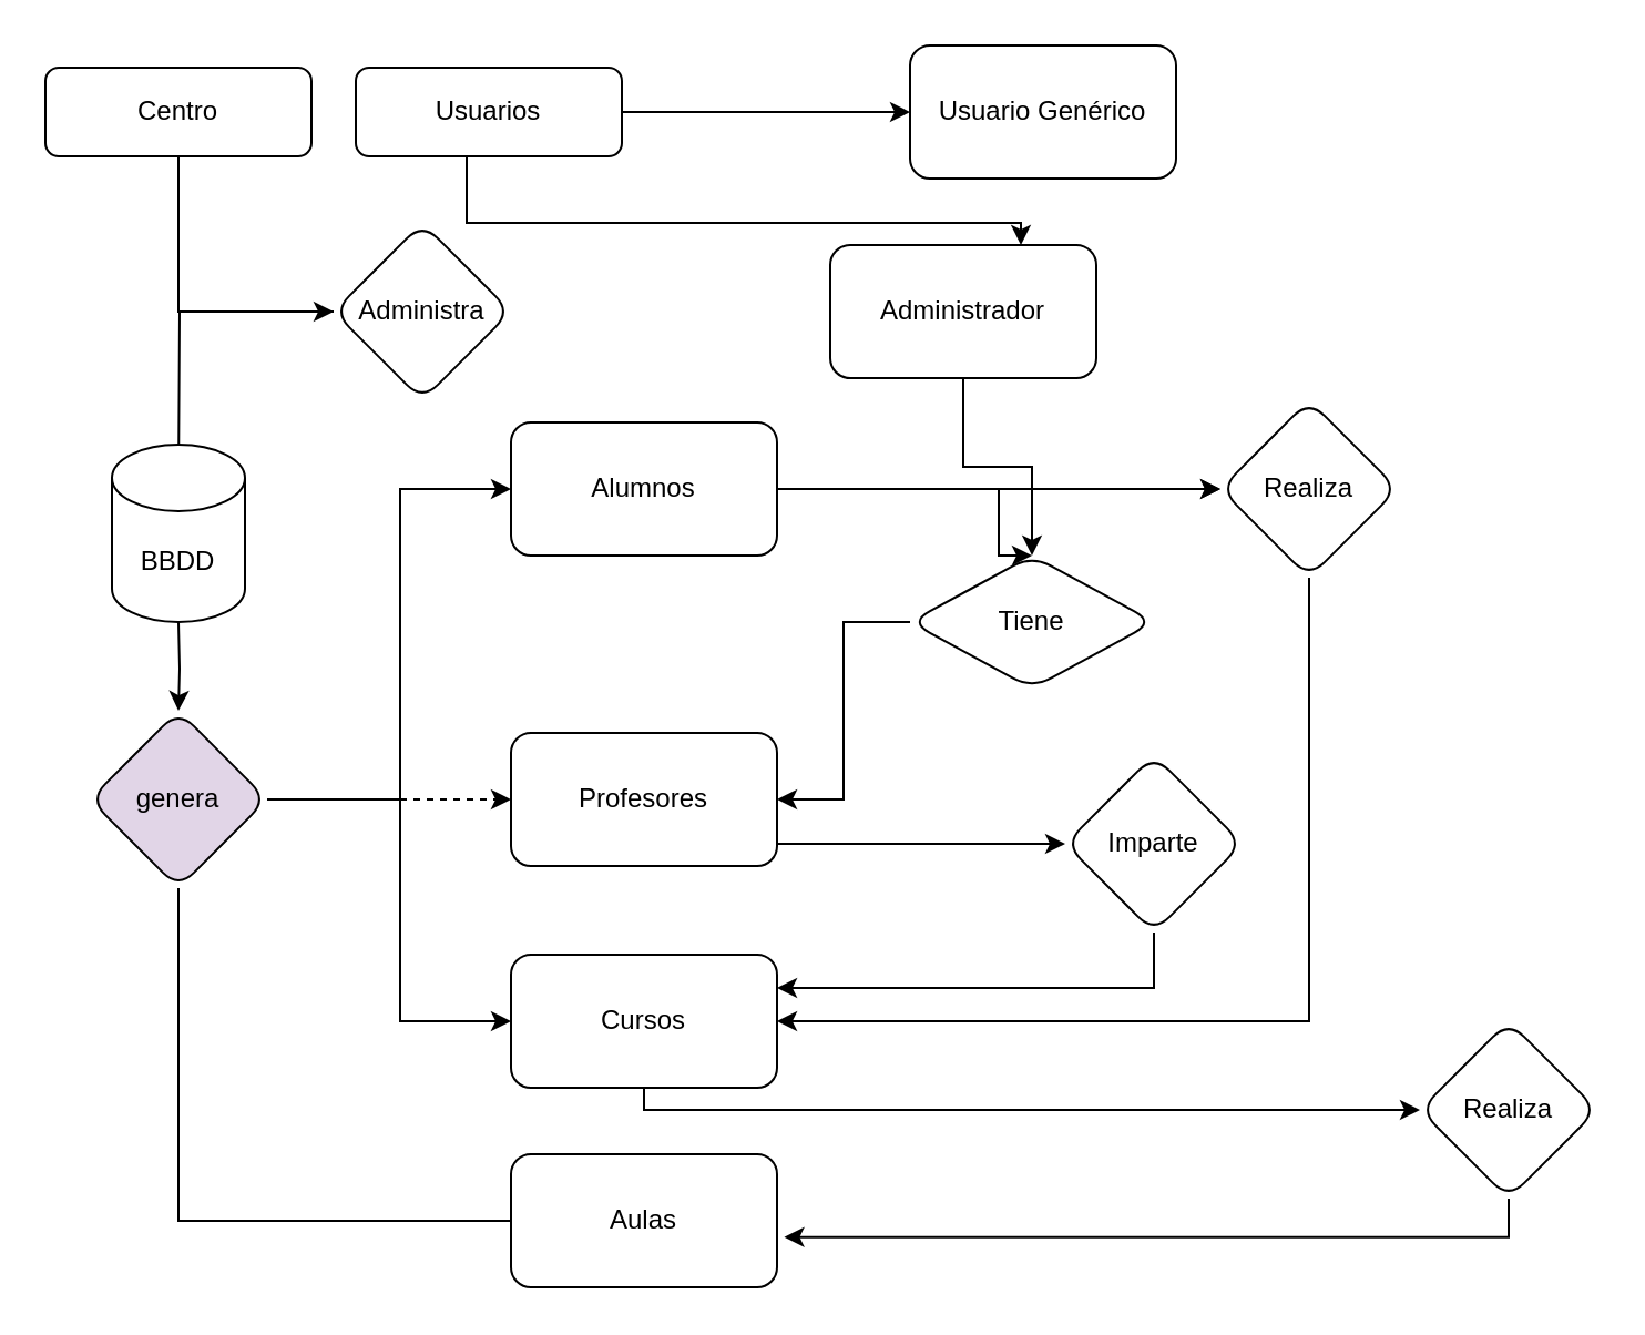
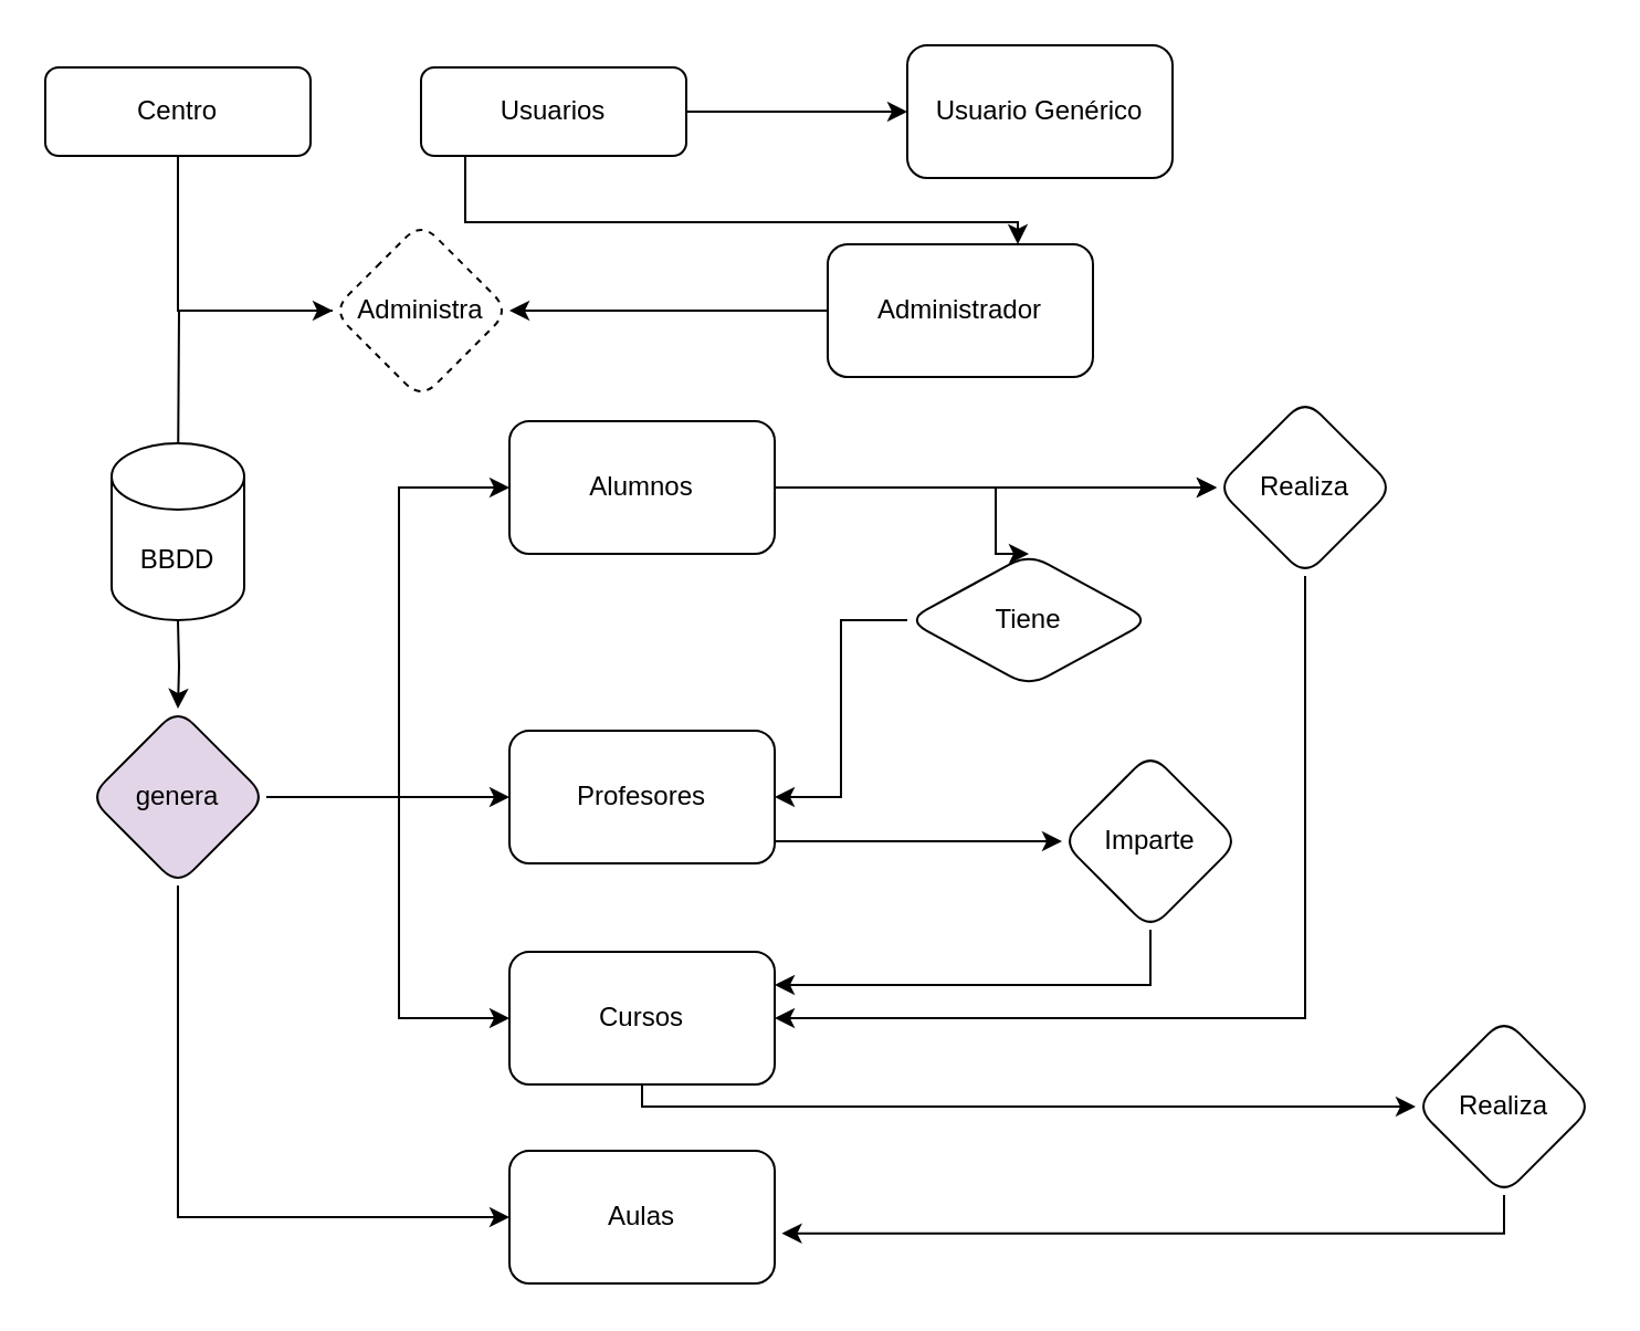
- <mxCell id="4" value="Usuarios" style="rounded=1;whiteSpace=wrap;html=1;fontSize=12;glass=0;strokeWidth=1;shadow=0;" parent="1" vertex="1"><mxGeometry x="160" y="30" width="120" height="40" as="geometry" /></mxCell>
+ <mxCell id="4" value="Usuarios" style="rounded=1;whiteSpace=wrap;html=1;fontSize=12;glass=0;strokeWidth=1;shadow=0;" parent="1" vertex="1"><mxGeometry x="190" y="30" width="120" height="40" as="geometry" /></mxCell>
- <mxCell id="8" value="Administra" style="rhombus;whiteSpace=wrap;html=1;rounded=1;glass=0;strokeWidth=1;shadow=0;" vertex="1" parent="1"><mxGeometry x="150" y="100" width="80" height="80" as="geometry" /></mxCell>
+ <mxCell id="8" value="Administra" style="rhombus;whiteSpace=wrap;html=1;rounded=1;glass=0;strokeWidth=1;shadow=0;dashed=1;" vertex="1" parent="1"><mxGeometry x="150" y="100" width="80" height="80" as="geometry" /></mxCell>
- <mxCell id="5" value="" style="edgeStyle=orthogonalEdgeStyle;rounded=0;orthogonalLoop=1;jettySize=auto;html=1;" edge="1" parent="1" source="6" target="28"><mxGeometry relative="1" as="geometry" /></mxCell>
+ <mxCell id="5" value="" style="edgeStyle=orthogonalEdgeStyle;rounded=0;orthogonalLoop=1;jettySize=auto;html=1;" edge="1" parent="1" source="6" target="8"><mxGeometry relative="1" as="geometry" /></mxCell>
- <mxCell id="21" style="edgeStyle=orthogonalEdgeStyle;rounded=0;orthogonalLoop=1;jettySize=auto;html=1;entryX=0;entryY=0.5;entryDx=0;entryDy=0;dashed=1;" edge="1" parent="1" source="24" target="15"><mxGeometry relative="1" as="geometry" /></mxCell>
+ <mxCell id="21" style="edgeStyle=orthogonalEdgeStyle;rounded=0;orthogonalLoop=1;jettySize=auto;html=1;entryX=0;entryY=0.5;entryDx=0;entryDy=0;" edge="1" parent="1" source="24" target="15"><mxGeometry relative="1" as="geometry" /></mxCell>
- <mxCell id="22" style="edgeStyle=orthogonalEdgeStyle;rounded=0;orthogonalLoop=1;jettySize=auto;html=1;entryX=0;entryY=0.5;entryDx=0;entryDy=0;endArrow=none;" edge="1" parent="1" source="24" target="18"><mxGeometry relative="1" as="geometry"><Array as="points"><mxPoint x="80" y="550" /></Array></mxGeometry></mxCell>
+ <mxCell id="22" style="edgeStyle=orthogonalEdgeStyle;rounded=0;orthogonalLoop=1;jettySize=auto;html=1;entryX=0;entryY=0.5;entryDx=0;entryDy=0;" edge="1" parent="1" source="24" target="18"><mxGeometry relative="1" as="geometry"><Array as="points"><mxPoint x="80" y="550" /></Array></mxGeometry></mxCell>
